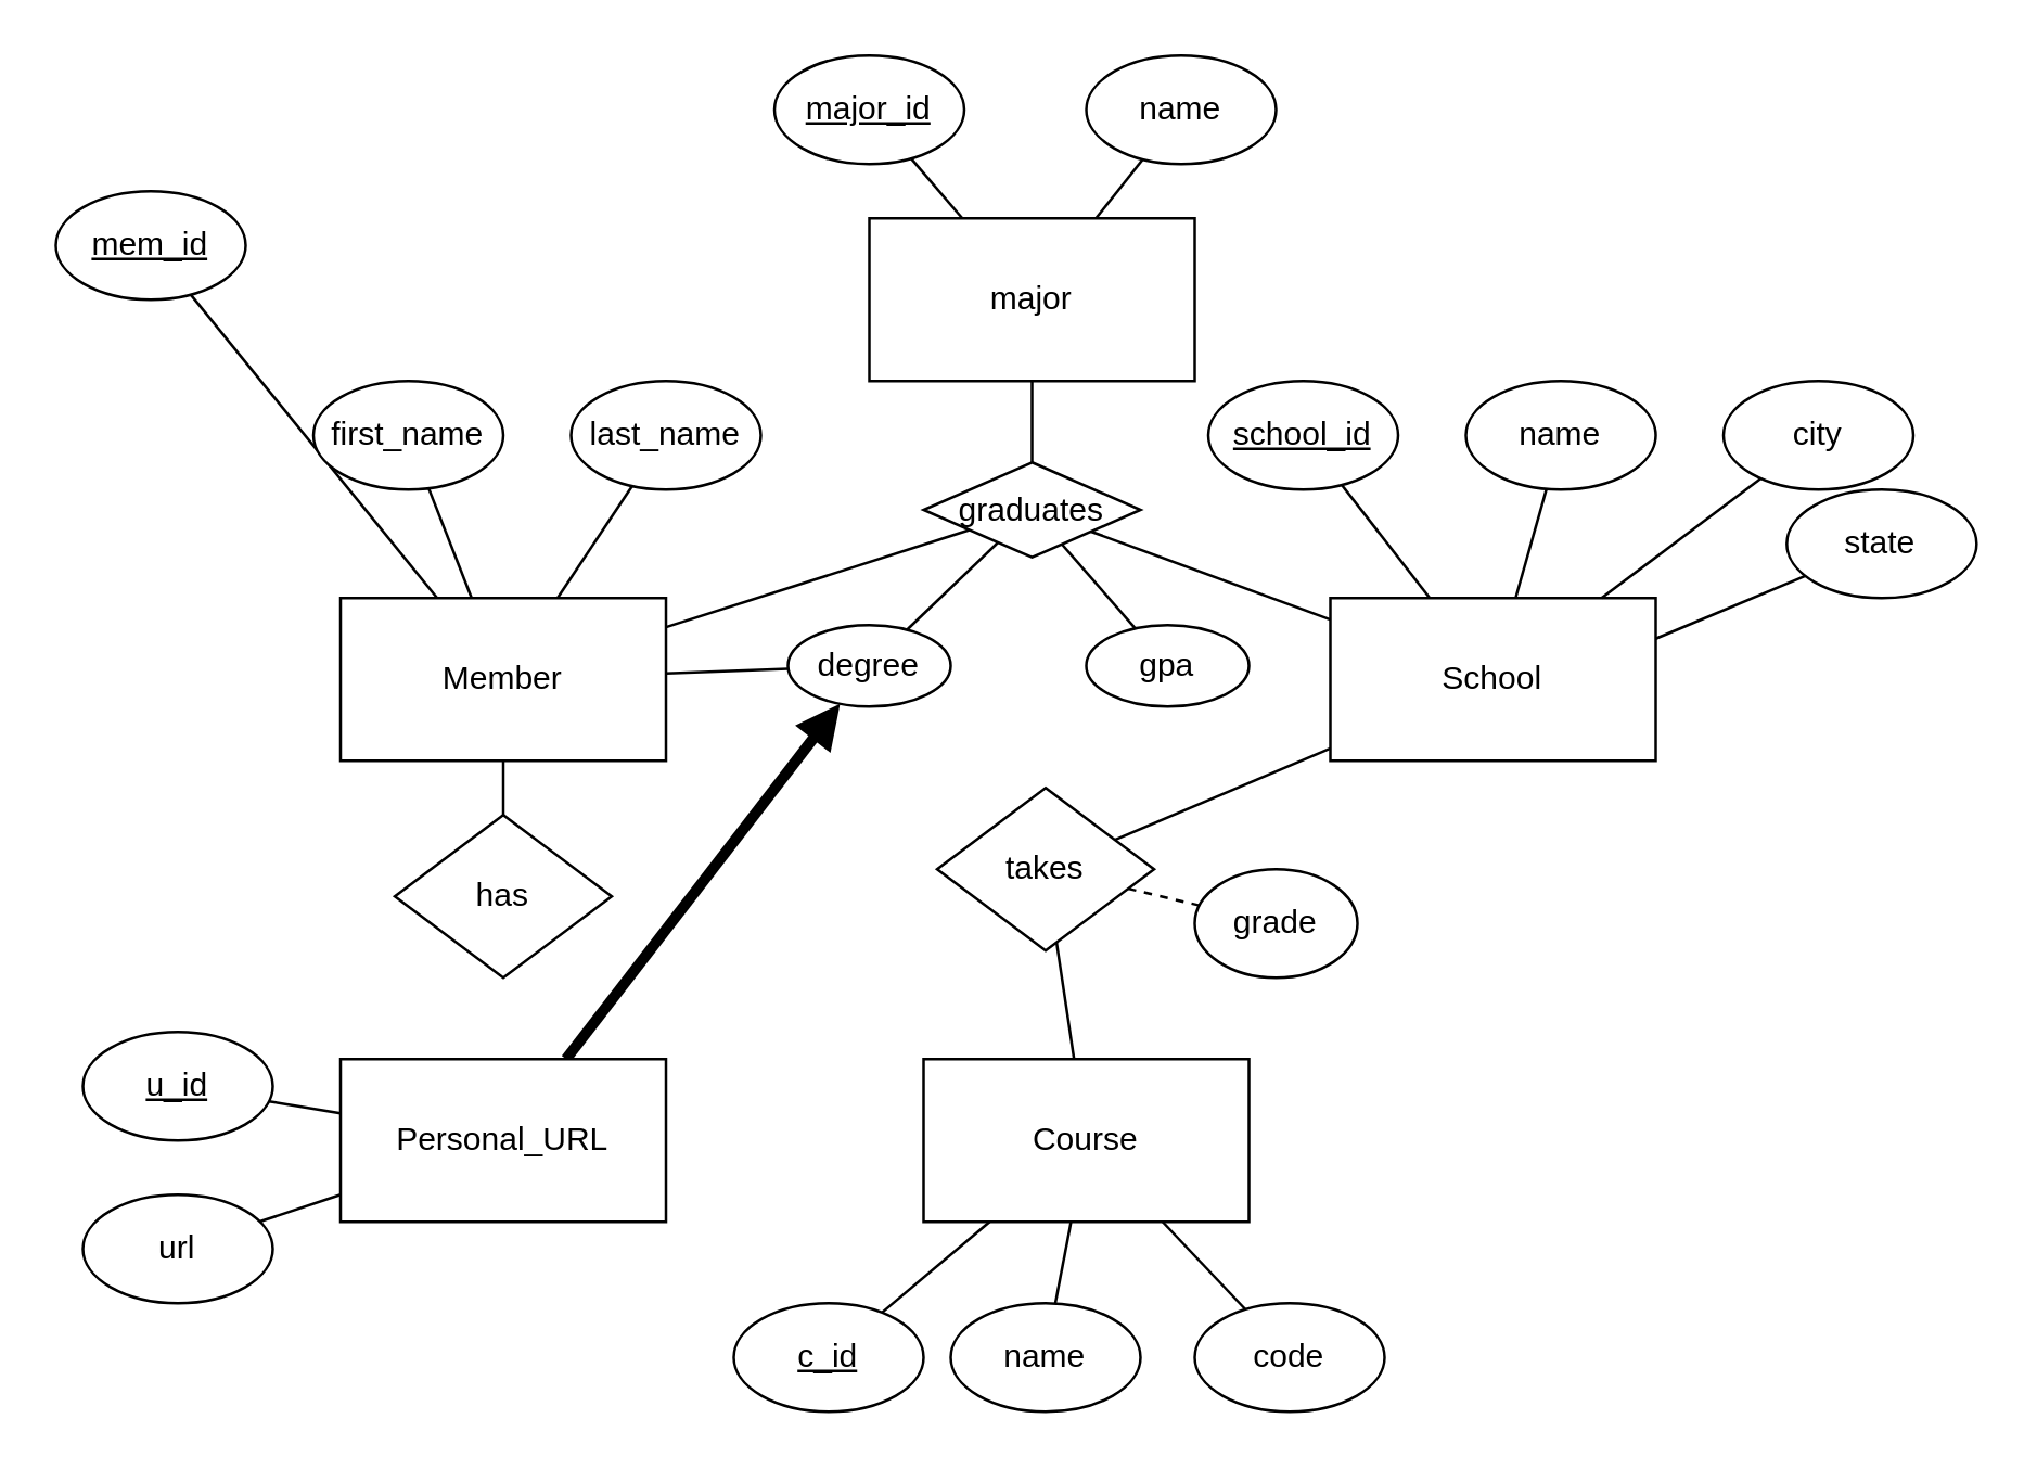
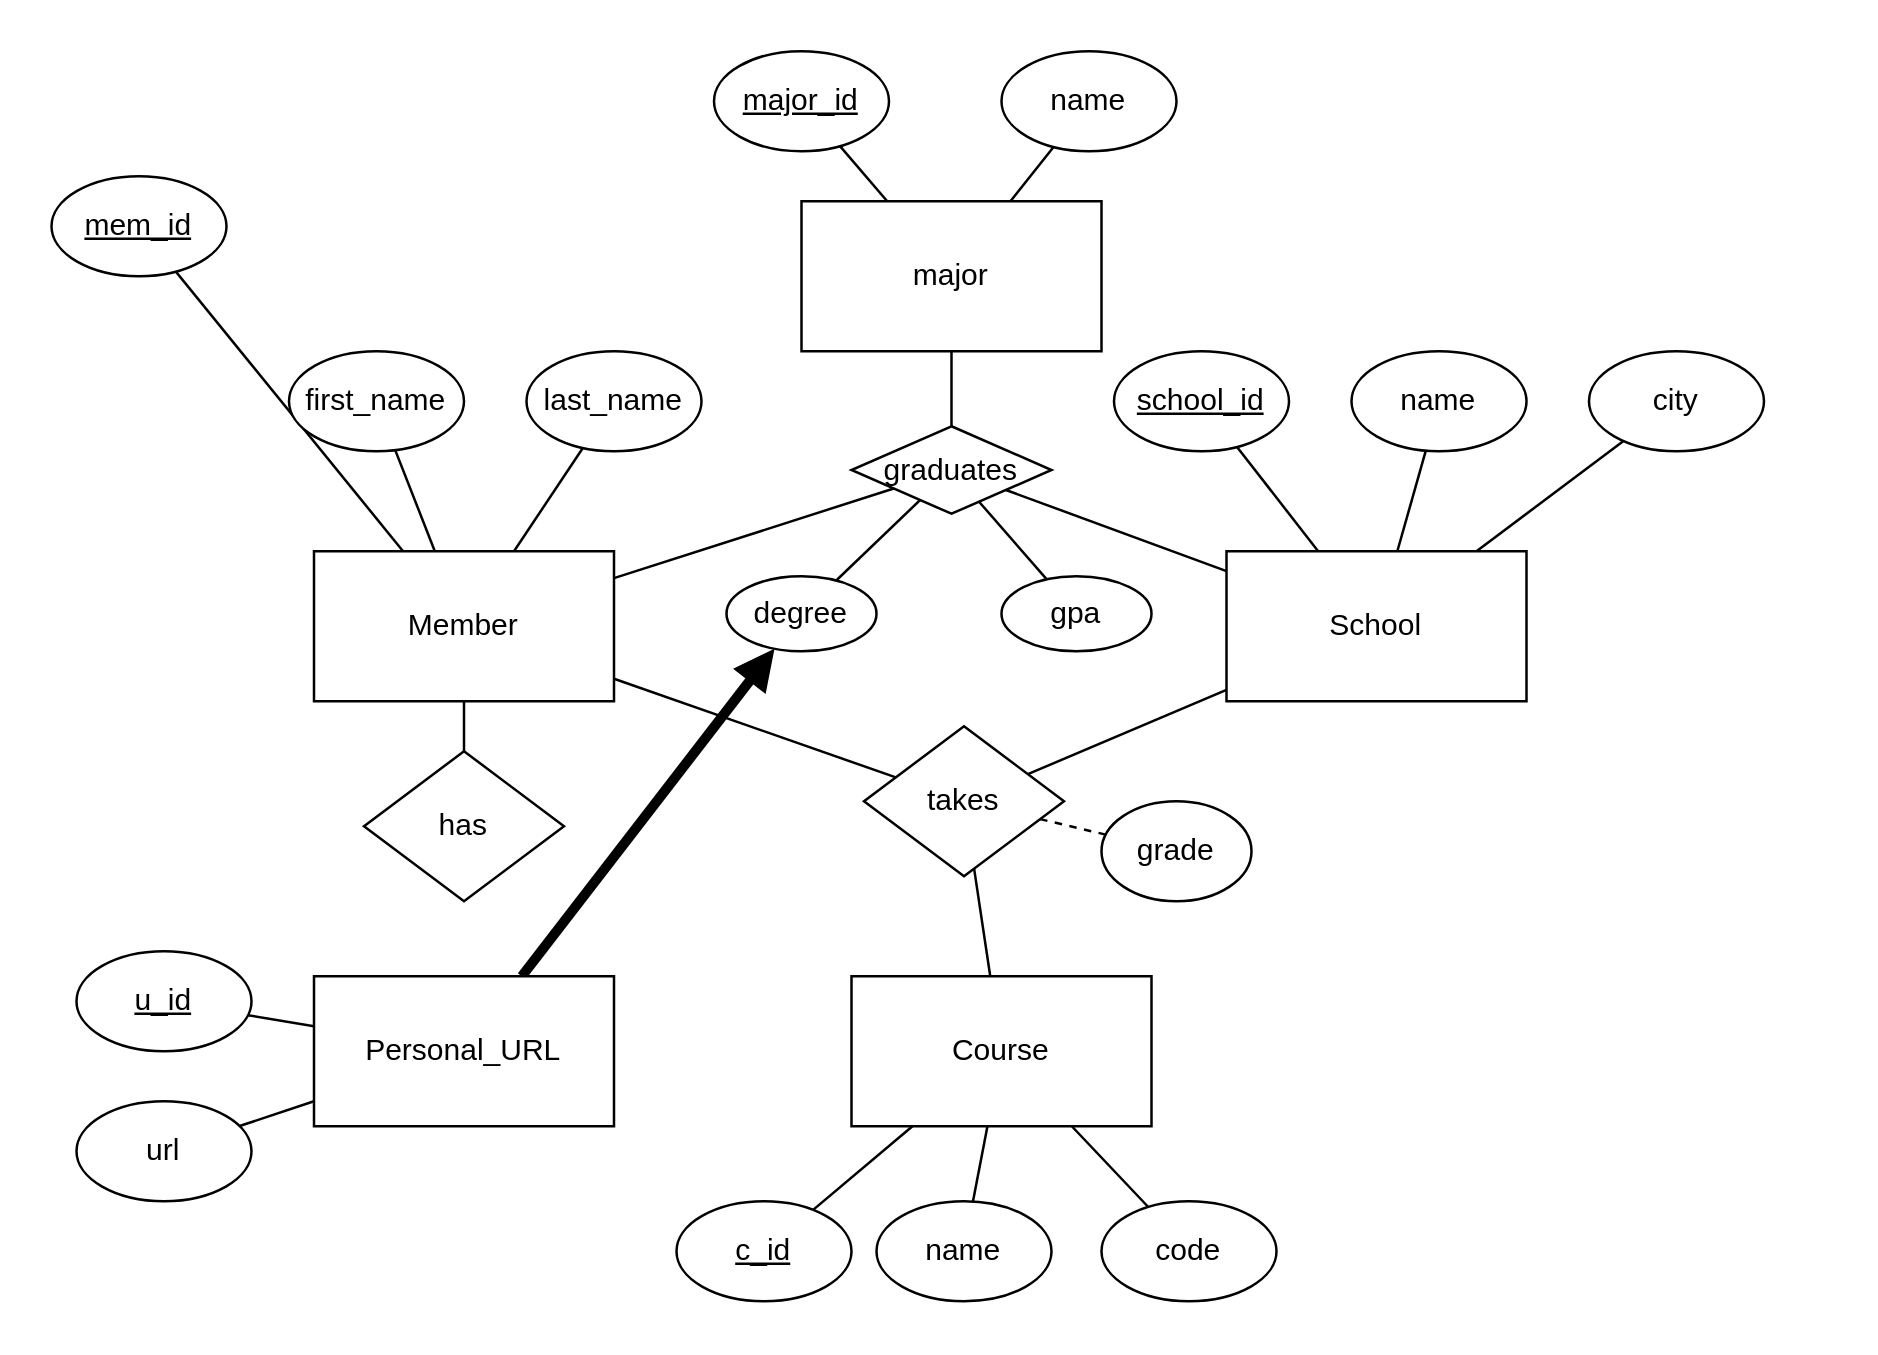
- <mxCell id="21" value="state" style="ellipse;whiteSpace=wrap;html=1;rounded=0;" vertex="1" parent="1"><mxGeometry x="658.33" y="180" width="70" height="40" as="geometry" /></mxCell>
- <mxCell id="20" style="edgeStyle=none;html=1;endArrow=none;endFill=0;entryX=1;entryY=0.25;entryDx=0;entryDy=0;" edge="1" parent="1" source="21" target="14"><mxGeometry relative="1" as="geometry"><mxPoint x="609.997" y="260" as="targetPoint" /></mxGeometry></mxCell>
- <mxCell id="3" style="edgeStyle=none;html=1;endArrow=none;endFill=0;" edge="1" parent="1" source="6" target="36"><mxGeometry relative="1" as="geometry" /></mxCell>
+ <mxCell id="3" style="edgeStyle=none;html=1;endArrow=none;endFill=0;" edge="1" parent="1" source="6" target="31"><mxGeometry relative="1" as="geometry" /></mxCell>
